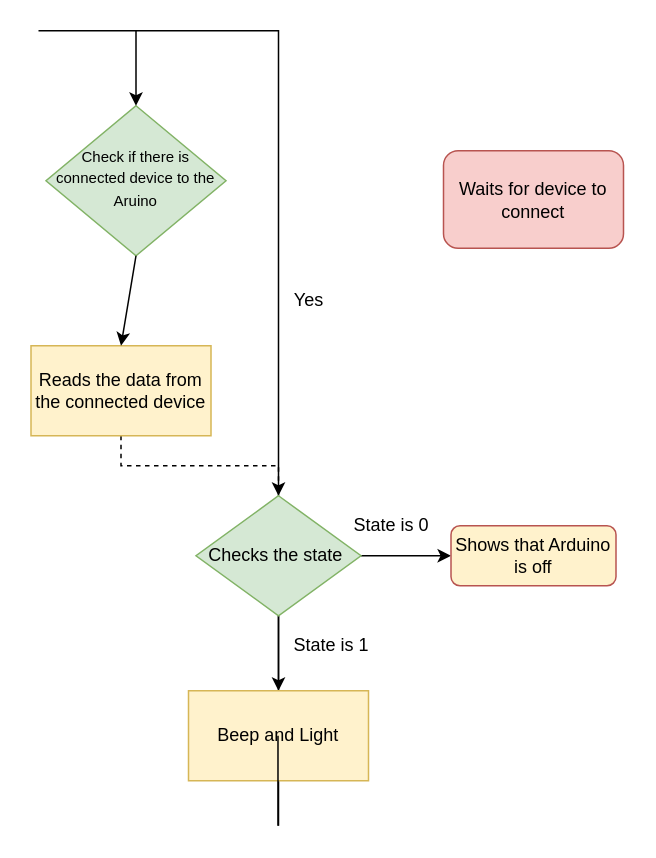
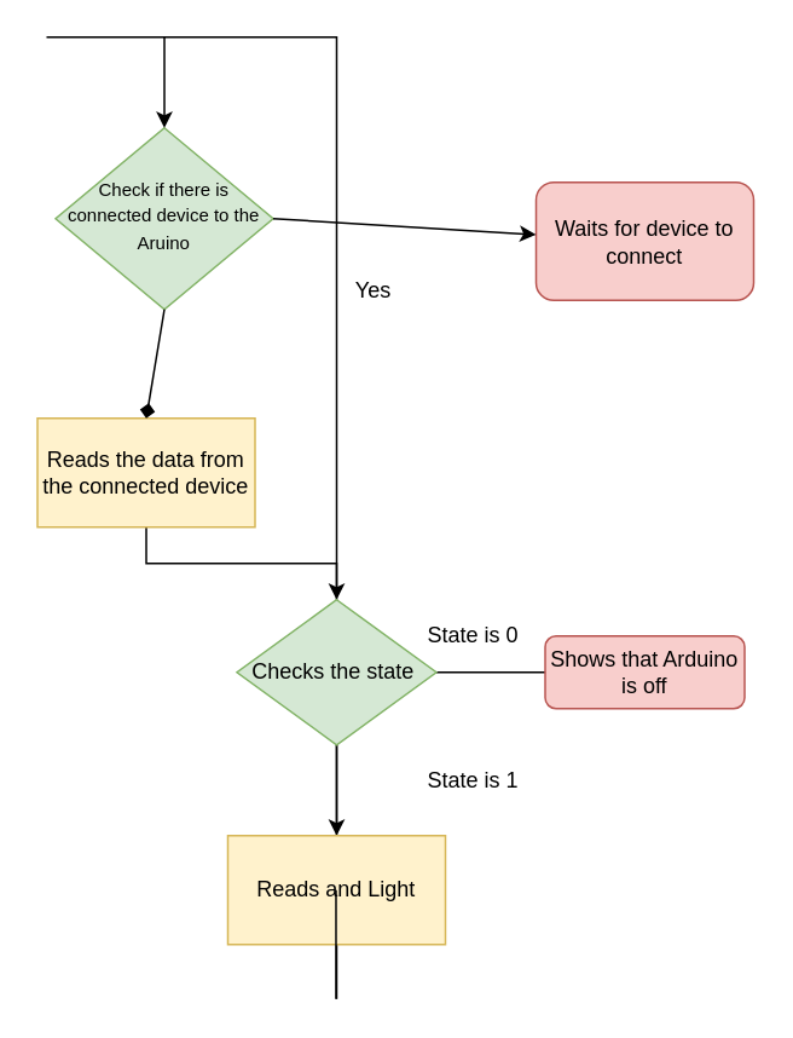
+ <mxCell id="14" value="" style="endArrow=classic;html=1;strokeColor=#000000;exitX=1;exitY=0.5;exitDx=0;exitDy=0;" edge="1" parent="1" source="2" target="3"><mxGeometry width="50" height="50" relative="1" as="geometry"><mxPoint x="255" y="120" as="sourcePoint" /><mxPoint x="305" y="70" as="targetPoint" /></mxGeometry></mxCell>
- <mxCell id="16" value="Yes" style="text;html=1;align=center;verticalAlign=middle;resizable=0;points=[];autosize=1;" vertex="1" parent="1"><mxGeometry x="185" y="190" width="40" height="20" as="geometry" /></mxCell>
+ <mxCell id="16" value="Yes" style="text;html=1;align=center;verticalAlign=middle;resizable=0;points=[];autosize=1;" vertex="1" parent="1"><mxGeometry x="185" y="150" width="40" height="20" as="geometry" /></mxCell>
- <mxCell id="15" value="" style="endArrow=classic;html=1;strokeColor=#000000;entryX=0.5;entryY=0;entryDx=0;entryDy=0;exitX=0.5;exitY=1;exitDx=0;exitDy=0;" edge="1" parent="1" source="2" target="6"><mxGeometry width="50" height="50" relative="1" as="geometry"><mxPoint x="160" y="220" as="sourcePoint" /><mxPoint x="210" y="170" as="targetPoint" /></mxGeometry></mxCell>
+ <mxCell id="15" value="" style="endArrow=diamond;html=1;strokeColor=#000000;entryX=0.5;entryY=0;entryDx=0;entryDy=0;exitX=0.5;exitY=1;exitDx=0;exitDy=0;" edge="1" parent="1" source="2" target="6"><mxGeometry width="50" height="50" relative="1" as="geometry"><mxPoint x="160" y="220" as="sourcePoint" /><mxPoint x="210" y="170" as="targetPoint" /></mxGeometry></mxCell>
- <mxCell id="5" value="" style="edgeStyle=orthogonalEdgeStyle;rounded=0;orthogonalLoop=1;jettySize=auto;html=1;dashed=1;" edge="1" parent="1" source="6" target="9"><mxGeometry relative="1" as="geometry" /></mxCell>
+ <mxCell id="5" value="" style="edgeStyle=orthogonalEdgeStyle;rounded=0;orthogonalLoop=1;jettySize=auto;html=1;" edge="1" parent="1" source="6" target="9"><mxGeometry relative="1" as="geometry" /></mxCell>
- <mxCell id="7" value="" style="edgeStyle=orthogonalEdgeStyle;rounded=0;orthogonalLoop=1;jettySize=auto;html=1;" edge="1" parent="1" source="9" target="10"><mxGeometry relative="1" as="geometry" /></mxCell>
+ <mxCell id="7" value="" style="edgeStyle=orthogonalEdgeStyle;rounded=0;orthogonalLoop=1;jettySize=auto;html=1;endArrow=none;" edge="1" parent="1" source="9" target="10"><mxGeometry relative="1" as="geometry" /></mxCell>
- <mxCell id="10" value="Shows that Arduino is off" style="rounded=1;whiteSpace=wrap;html=1;fillColor=#fff2cc;strokeColor=#b85450;" vertex="1" parent="1"><mxGeometry x="300" y="350" width="110" height="40" as="geometry" /></mxCell>
+ <mxCell id="10" value="Shows that Arduino is off" style="rounded=1;whiteSpace=wrap;html=1;fillColor=#f8cecc;strokeColor=#b85450;" vertex="1" parent="1"><mxGeometry x="300" y="350" width="110" height="40" as="geometry" /></mxCell>
- <mxCell id="17" value="State is 1" style="text;html=1;align=center;verticalAlign=middle;resizable=0;points=[];autosize=1;" vertex="1" parent="1"><mxGeometry x="185" y="420" width="70" height="20" as="geometry" /></mxCell>
+ <mxCell id="17" value="State is 1" style="text;html=1;align=center;verticalAlign=middle;resizable=0;points=[];autosize=1;" vertex="1" parent="1"><mxGeometry x="225" y="420" width="70" height="20" as="geometry" /></mxCell>
- <mxCell id="12" value="Beep and Light" style="rounded=0;whiteSpace=wrap;html=1;fillColor=#fff2cc;strokeColor=#d6b656;" vertex="1" parent="1"><mxGeometry x="125" y="460" width="120" height="60" as="geometry" /></mxCell>
+ <mxCell id="12" value="Reads and Light" style="rounded=0;whiteSpace=wrap;html=1;fillColor=#fff2cc;strokeColor=#d6b656;" vertex="1" parent="1"><mxGeometry x="125" y="460" width="120" height="60" as="geometry" /></mxCell>
